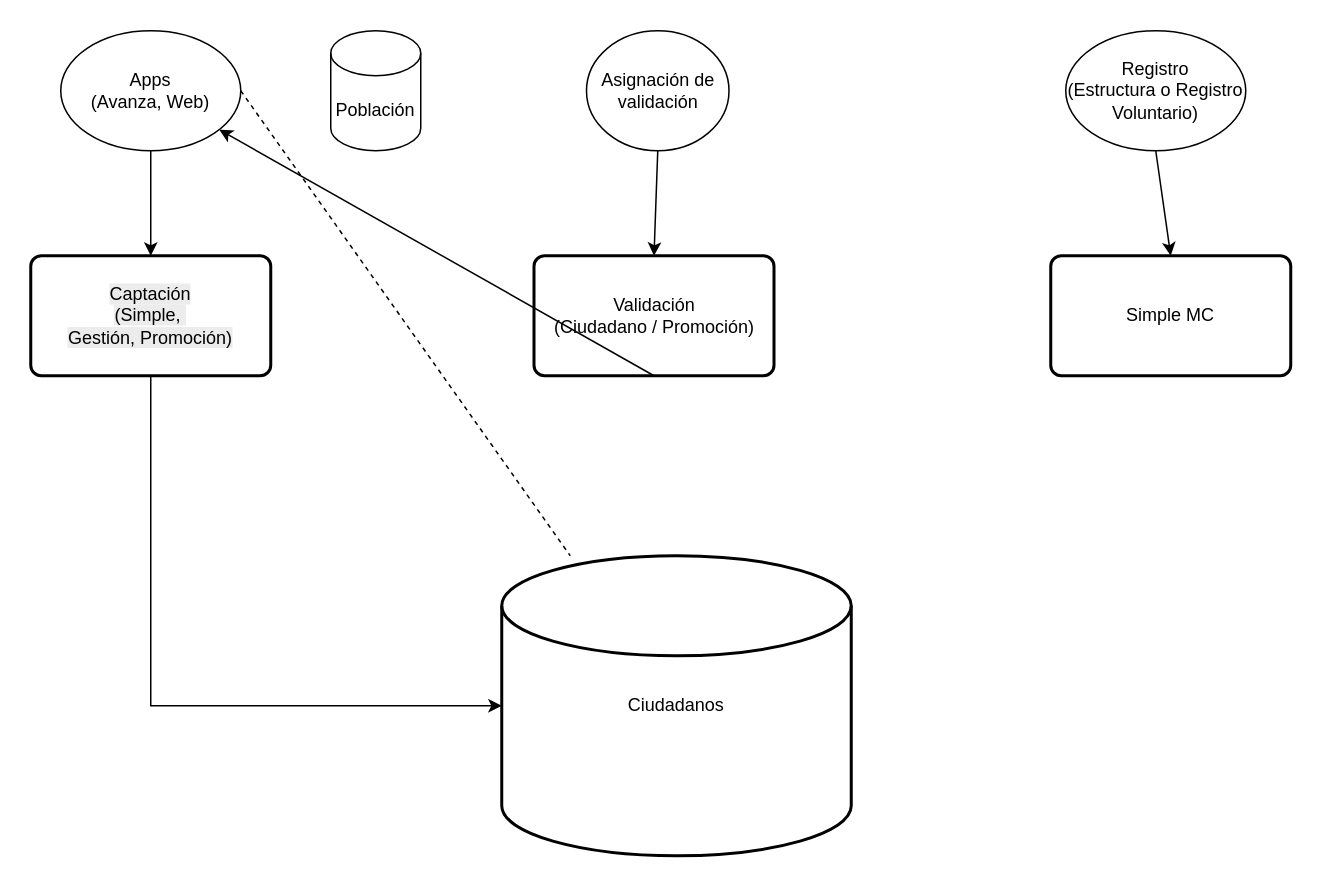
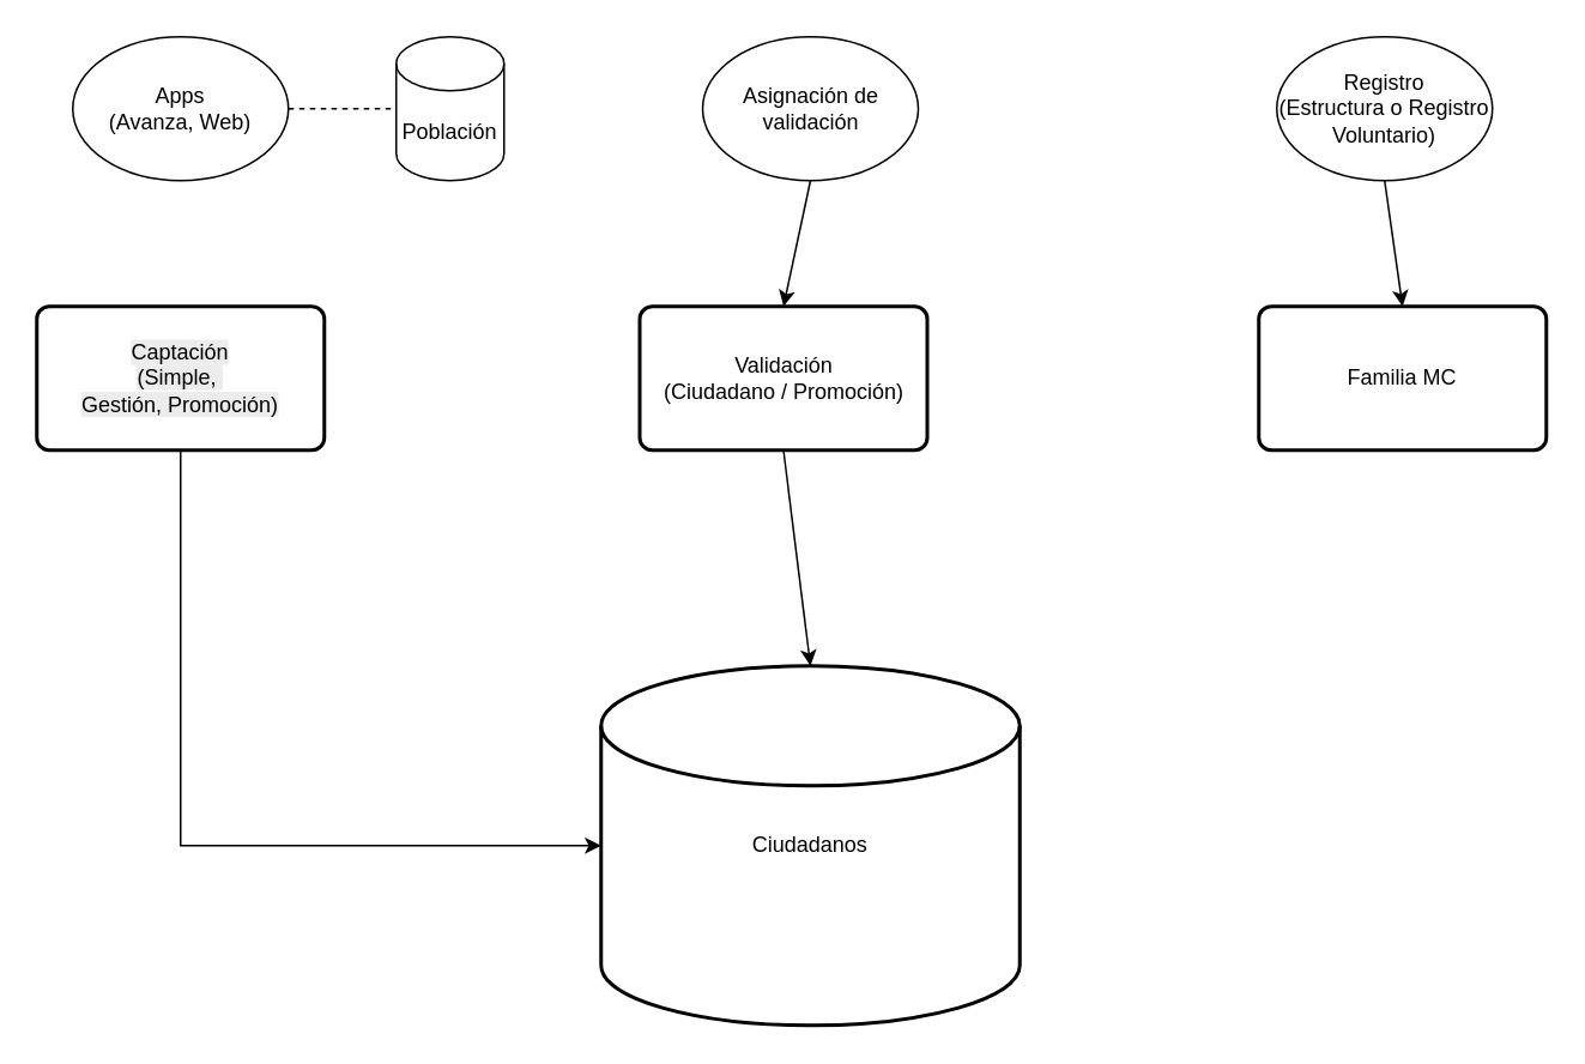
- <mxCell id="10" value="Asignación de validación" style="ellipse;whiteSpace=wrap;html=1;" parent="1" vertex="1"><mxGeometry x="390.5" y="20" width="95" height="80" as="geometry" /></mxCell>
+ <mxCell id="10" value="Asignación de validación" style="ellipse;whiteSpace=wrap;html=1;" parent="1" vertex="1"><mxGeometry x="390.5" y="20" width="120" height="80" as="geometry" /></mxCell>
- <mxCell id="9" value="" style="endArrow=classic;html=1;rounded=0;exitX=0.5;exitY=1;exitDx=0;exitDy=0;entryX=0.5;entryY=0;entryDx=0;entryDy=0;" parent="1" source="8" target="3" edge="1"><mxGeometry width="50" height="50" relative="1" as="geometry"><mxPoint x="730" y="310" as="sourcePoint" /><mxPoint x="780" y="260" as="targetPoint" /></mxGeometry></mxCell>
- <mxCell id="6" value="" style="endArrow=classic;html=1;rounded=0;exitX=0.5;exitY=1;exitDx=0;exitDy=0;" parent="1" source="4" target="8" edge="1"><mxGeometry width="50" height="50" relative="1" as="geometry"><mxPoint x="730" y="310" as="sourcePoint" /><mxPoint x="780" y="260" as="targetPoint" /></mxGeometry></mxCell>
+ <mxCell id="6" value="" style="endArrow=classic;html=1;rounded=0;exitX=0.5;exitY=1;exitDx=0;exitDy=0;entryX=0.5;entryY=0;entryDx=0;entryDy=0;entryPerimeter=0;" parent="1" source="4" target="2" edge="1"><mxGeometry width="50" height="50" relative="1" as="geometry"><mxPoint x="730" y="310" as="sourcePoint" /><mxPoint x="780" y="260" as="targetPoint" /></mxGeometry></mxCell>
- <mxCell id="5" value="Simple MC" style="rounded=1;whiteSpace=wrap;html=1;absoluteArcSize=1;arcSize=14;strokeWidth=2;" parent="1" vertex="1"><mxGeometry x="700" y="170" width="160" height="80" as="geometry" /></mxCell>
+ <mxCell id="5" value="Familia MC" style="rounded=1;whiteSpace=wrap;html=1;absoluteArcSize=1;arcSize=14;strokeWidth=2;" parent="1" vertex="1"><mxGeometry x="700" y="170" width="160" height="80" as="geometry" /></mxCell>
- <mxCell id="15" value="" style="endArrow=none;dashed=1;html=1;rounded=0;exitX=1;exitY=0.5;exitDx=0;exitDy=0;" parent="1" source="8" target="2" edge="1"><mxGeometry width="50" height="50" relative="1" as="geometry"><mxPoint x="730" y="310" as="sourcePoint" /><mxPoint x="780" y="260" as="targetPoint" /></mxGeometry></mxCell>
+ <mxCell id="15" value="" style="endArrow=none;dashed=1;html=1;rounded=0;exitX=1;exitY=0.5;exitDx=0;exitDy=0;entryX=0;entryY=0.5;entryDx=0;entryDy=0;entryPerimeter=0;" parent="1" source="8" target="14" edge="1"><mxGeometry width="50" height="50" relative="1" as="geometry"><mxPoint x="730" y="310" as="sourcePoint" /><mxPoint x="780" y="260" as="targetPoint" /></mxGeometry></mxCell>
